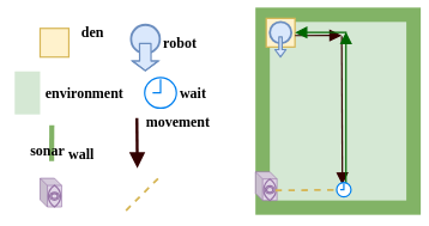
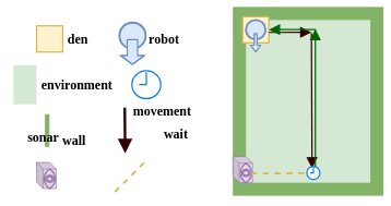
- <mxCell id="16" value="den" style="text;html=1;strokeColor=none;fillColor=none;align=left;verticalAlign=middle;whiteSpace=wrap;rounded=0;shadow=0;glass=0;sketch=0;fontStyle=1;fontSize=20;fontFamily=Tahoma;" parent="1" vertex="1"><mxGeometry x="111.33" y="34" width="41.99" height="20" as="geometry" /></mxCell>
+ <mxCell id="16" value="den" style="text;html=1;strokeColor=none;fillColor=none;align=left;verticalAlign=middle;whiteSpace=wrap;rounded=0;shadow=0;glass=0;sketch=0;fontStyle=1;fontSize=20;fontFamily=Tahoma;" parent="1" vertex="1"><mxGeometry x="101.33" y="49" width="41.99" height="20" as="geometry" /></mxCell>
- <mxCell id="28" value="wait" style="text;html=1;strokeColor=none;fillColor=none;align=left;verticalAlign=middle;whiteSpace=wrap;rounded=0;shadow=0;glass=0;sketch=0;fontStyle=1;fontSize=20;fontFamily=Tahoma;" parent="1" vertex="1"><mxGeometry x="248" y="119" width="83.17" height="20" as="geometry" /></mxCell>
+ <mxCell id="28" value="wait" style="text;html=1;strokeColor=none;fillColor=none;align=left;verticalAlign=middle;whiteSpace=wrap;rounded=0;shadow=0;glass=0;sketch=0;fontStyle=1;fontSize=20;fontFamily=Tahoma;" parent="1" vertex="1"><mxGeometry x="248" y="194" width="83.17" height="20" as="geometry" /></mxCell>
